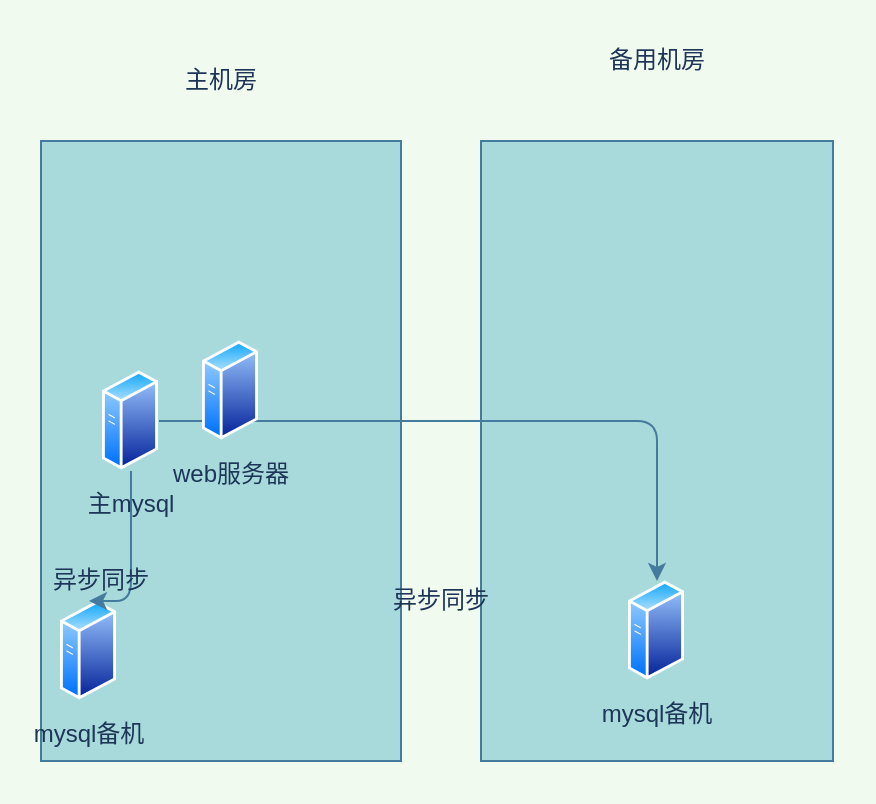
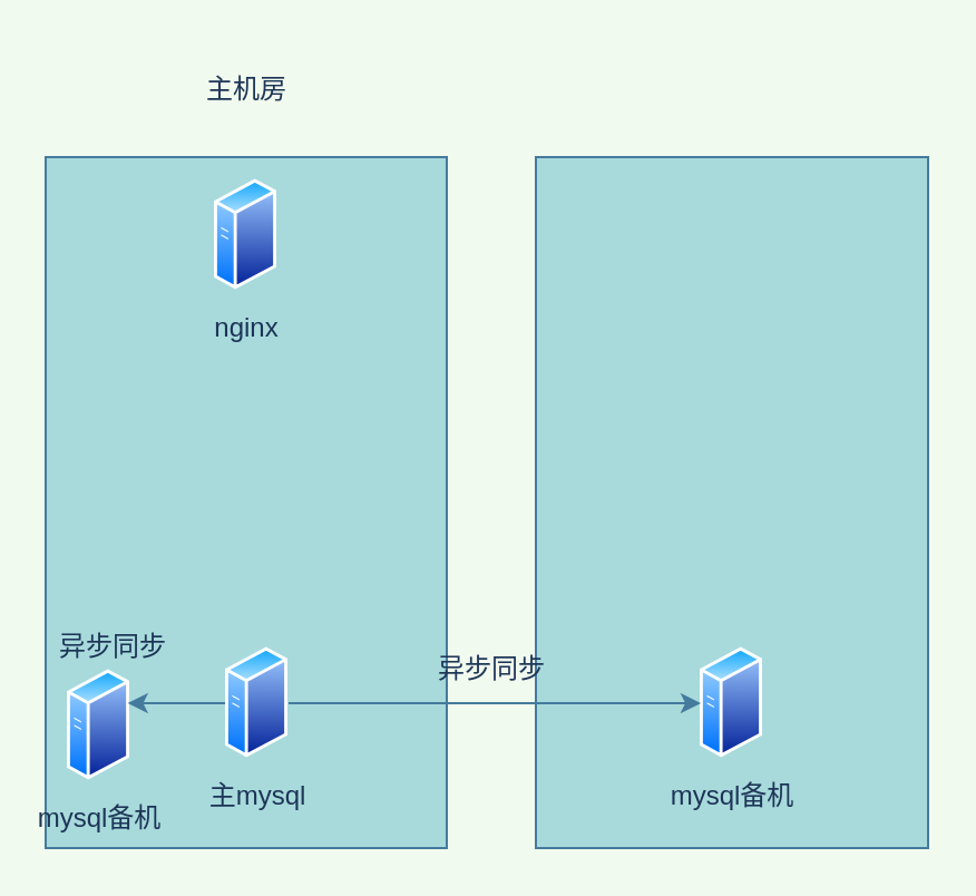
- <mxCell id="4" value="备用机房" style="text;html=1;align=center;verticalAlign=middle;resizable=0;points=[];autosize=1;strokeColor=none;fontColor=#1D3557;" vertex="1" parent="1"><mxGeometry x="298" y="20" width="60" height="20" as="geometry" /></mxCell>
+ <mxCell id="12" value="nginx" style="aspect=fixed;perimeter=ellipsePerimeter;html=1;align=center;shadow=0;dashed=0;spacingTop=3;image;image=img/lib/active_directory/generic_server.svg;rounded=0;sketch=0;fontColor=#1D3557;strokeColor=#457B9D;fillColor=#A8DADC;labelBackgroundColor=none;" vertex="1" parent="1"><mxGeometry x="96" y="80" width="28.0" height="50" as="geometry" /></mxCell>
- <mxCell id="11" value="web服务器" style="aspect=fixed;perimeter=ellipsePerimeter;html=1;align=center;shadow=0;dashed=0;spacingTop=3;image;image=img/lib/active_directory/generic_server.svg;rounded=0;sketch=0;fontColor=#1D3557;strokeColor=#457B9D;fillColor=#A8DADC;labelBackgroundColor=none;" vertex="1" parent="1"><mxGeometry x="101" y="170" width="28.0" height="50" as="geometry" /></mxCell>
- <mxCell id="10" value="主mysql" style="aspect=fixed;perimeter=ellipsePerimeter;html=1;align=center;shadow=0;dashed=0;spacingTop=3;image;image=img/lib/active_directory/generic_server.svg;rounded=0;sketch=0;fontColor=#1D3557;strokeColor=#457B9D;fillColor=#A8DADC;labelBackgroundColor=none;" vertex="1" parent="1"><mxGeometry x="51" y="185" width="28.0" height="50" as="geometry" /></mxCell>
+ <mxCell id="10" value="主mysql" style="aspect=fixed;perimeter=ellipsePerimeter;html=1;align=center;shadow=0;dashed=0;spacingTop=3;image;image=img/lib/active_directory/generic_server.svg;rounded=0;sketch=0;fontColor=#1D3557;strokeColor=#457B9D;fillColor=#A8DADC;labelBackgroundColor=none;" vertex="1" parent="1"><mxGeometry x="101" y="290" width="28.0" height="50" as="geometry" /></mxCell>
